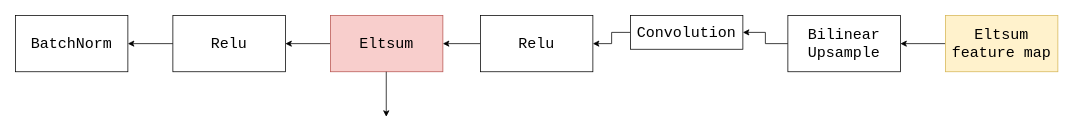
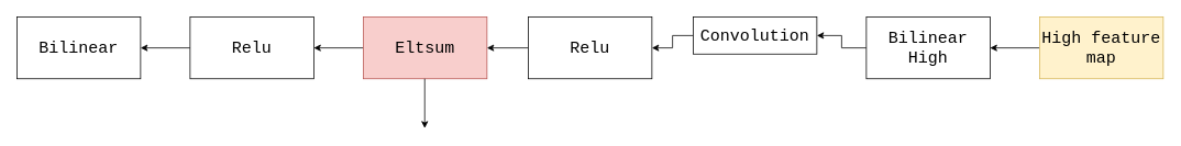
- <mxCell id="12" value="BatchNorm" style="rounded=0;whiteSpace=wrap;html=1;fontSize=20;fontFamily=Courier New;" parent="1" vertex="1"><mxGeometry x="20" y="20" width="150" height="75" as="geometry" /></mxCell>
+ <mxCell id="12" value="Bilinear" style="rounded=0;whiteSpace=wrap;html=1;fontSize=20;fontFamily=Courier New;" parent="1" vertex="1"><mxGeometry x="20" y="20" width="150" height="75" as="geometry" /></mxCell>
- <mxCell id="3" value="Bilinear Upsample" style="rounded=0;whiteSpace=wrap;html=1;fontSize=20;fontFamily=Courier New;" parent="1" vertex="1"><mxGeometry x="1050" y="20" width="150" height="75" as="geometry" /></mxCell>
+ <mxCell id="3" value="Bilinear High" style="rounded=0;whiteSpace=wrap;html=1;fontSize=20;fontFamily=Courier New;" parent="1" vertex="1"><mxGeometry x="1050" y="20" width="150" height="75" as="geometry" /></mxCell>
- <mxCell id="11" value="Eltsum feature map" style="rounded=0;whiteSpace=wrap;html=1;fontSize=20;fontFamily=Courier New;fillColor=#fff2cc;strokeColor=#d6b656;" parent="1" vertex="1"><mxGeometry x="1260" y="20" width="150" height="75" as="geometry" /></mxCell>
+ <mxCell id="11" value="High feature map" style="rounded=0;whiteSpace=wrap;html=1;fontSize=20;fontFamily=Courier New;fillColor=#fff2cc;strokeColor=#d6b656;" parent="1" vertex="1"><mxGeometry x="1260" y="20" width="150" height="75" as="geometry" /></mxCell>
